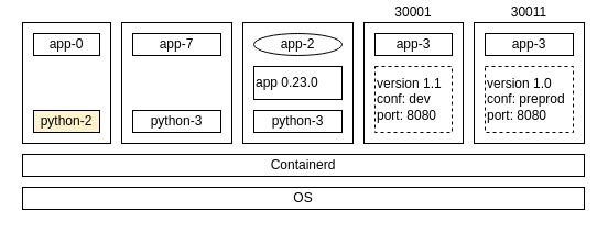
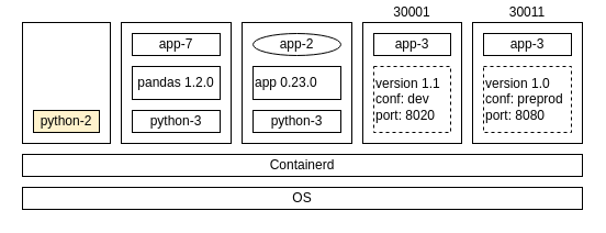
- <mxCell id="5" value="app-0" style="rounded=0;whiteSpace=wrap;html=1;" vertex="1" parent="1"><mxGeometry x="30" y="30" width="60" height="20" as="geometry" /></mxCell>
+ <mxCell id="16" value="pandas 1.2.0" style="rounded=0;whiteSpace=wrap;html=1;fontSize=12;align=center;" vertex="1" parent="1"><mxGeometry x="120" y="60" width="80" height="30" as="geometry" /></mxCell>
- <mxCell id="12" value="version 1.1&lt;br&gt;conf: dev&lt;br&gt;port: 8080" style="rounded=0;whiteSpace=wrap;html=1;align=left;dashed=1;" vertex="1" parent="1"><mxGeometry x="340" y="60" width="70" height="60" as="geometry" /></mxCell>
+ <mxCell id="12" value="version 1.1&lt;br&gt;conf: dev&lt;br&gt;port: 8020" style="rounded=0;whiteSpace=wrap;html=1;align=left;dashed=1;" vertex="1" parent="1"><mxGeometry x="340" y="60" width="70" height="60" as="geometry" /></mxCell>
